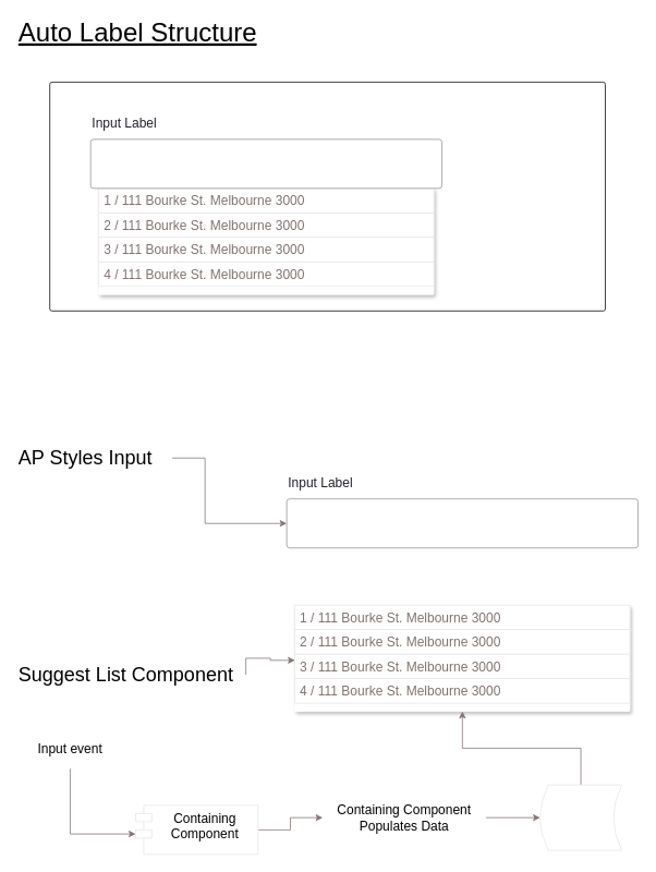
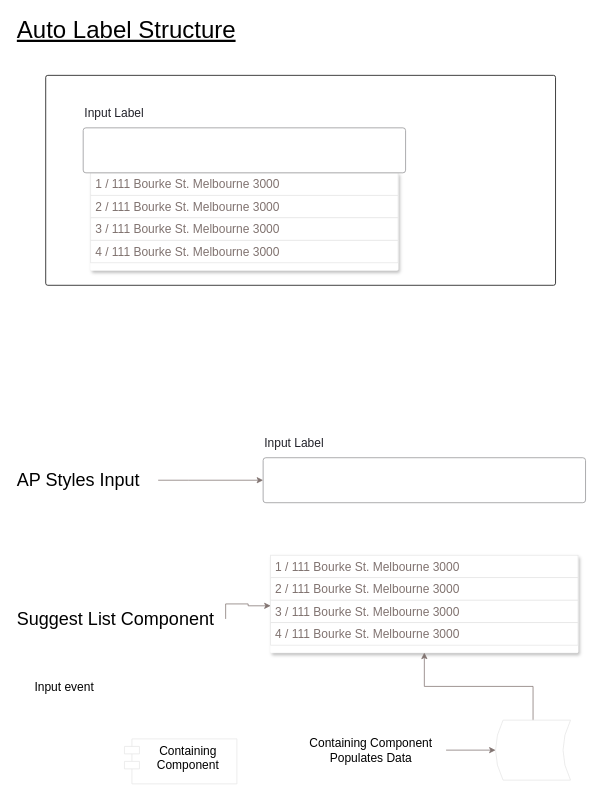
- <mxCell id="4" value="&lt;font style=&quot;font-size: 24px&quot;&gt;AP Styles Input&lt;/font&gt;" style="text;html=1;strokeColor=none;fillColor=none;align=left;verticalAlign=middle;whiteSpace=wrap;rounded=0;shadow=0;fontSize=16;" vertex="1" parent="1"><mxGeometry x="20" y="550" width="190" height="20" as="geometry" /></mxCell>
+ <mxCell id="4" value="&lt;font style=&quot;font-size: 24px&quot;&gt;AP Styles Input&lt;/font&gt;" style="text;html=1;strokeColor=none;fillColor=none;align=left;verticalAlign=middle;whiteSpace=wrap;rounded=0;shadow=0;fontSize=16;" vertex="1" parent="1"><mxGeometry x="20" y="630" width="190" height="20" as="geometry" /></mxCell>
- <mxCell id="31" style="edgeStyle=orthogonalEdgeStyle;rounded=0;orthogonalLoop=1;jettySize=auto;html=1;entryX=0;entryY=0;entryDx=0;entryDy=35;entryPerimeter=0;strokeColor=#807370;fontSize=16;exitX=0.5;exitY=1;exitDx=0;exitDy=0;" edge="1" parent="1" source="32" target="30"><mxGeometry relative="1" as="geometry" /></mxCell>
- <mxCell id="29" style="edgeStyle=orthogonalEdgeStyle;rounded=0;orthogonalLoop=1;jettySize=auto;html=1;strokeColor=#807370;fontSize=16;" edge="1" parent="1" source="30" target="28"><mxGeometry relative="1" as="geometry" /></mxCell>
